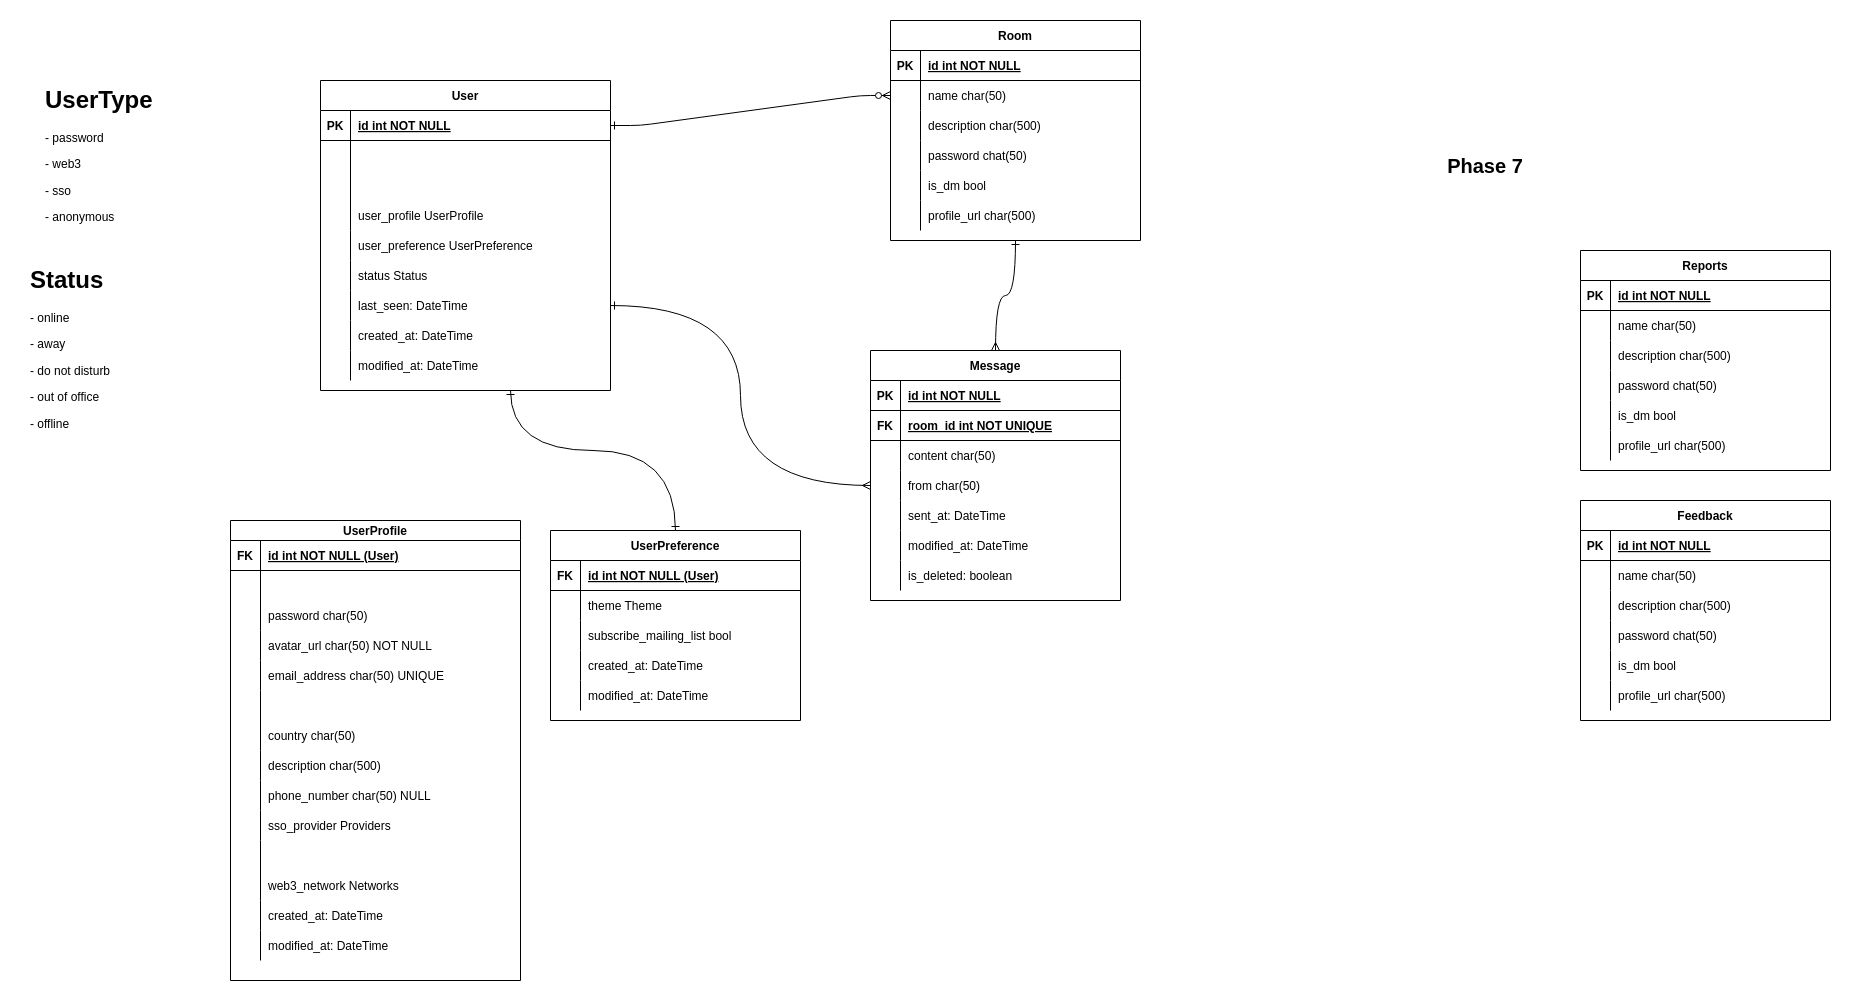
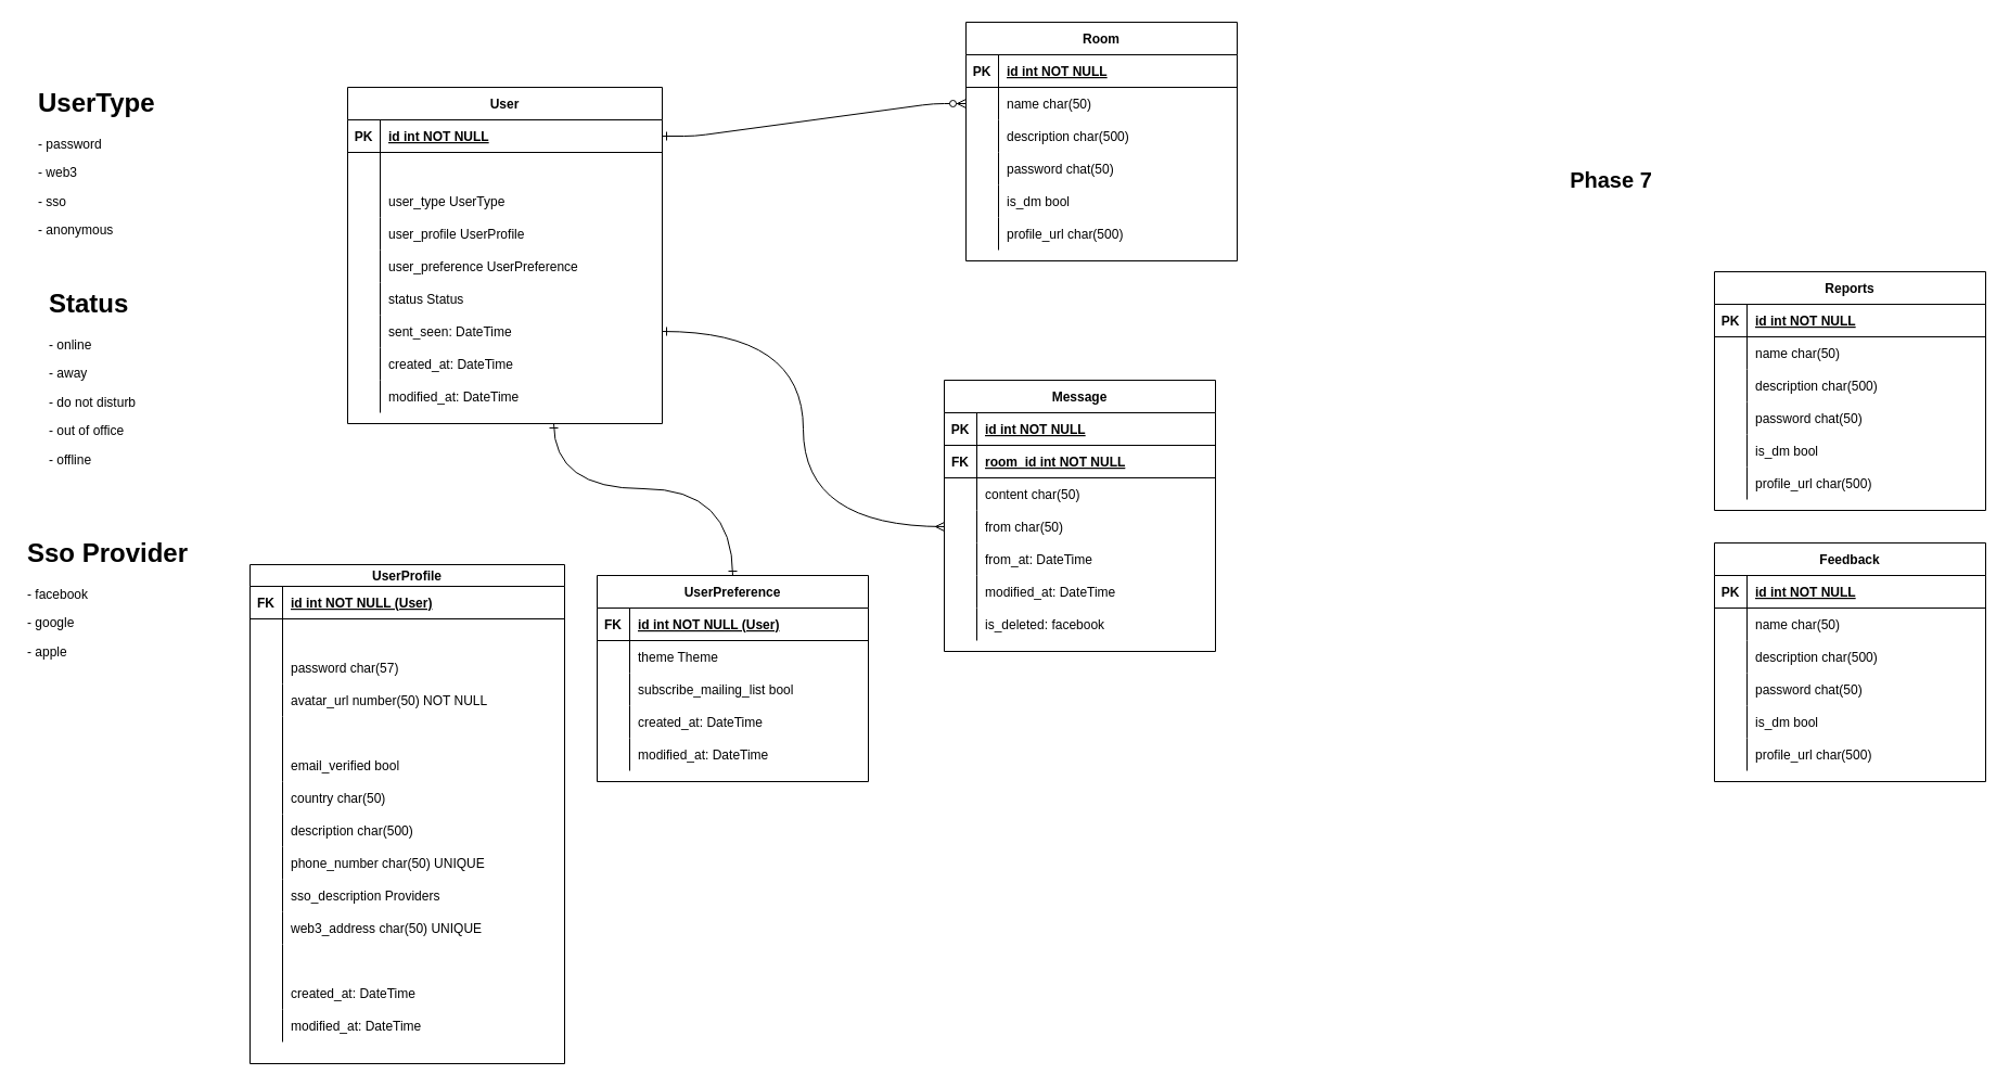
- <mxCell id="109" value="&lt;h1&gt;UserType&lt;/h1&gt;&lt;p&gt;- password&lt;/p&gt;&lt;p&gt;- web3&lt;/p&gt;&lt;p&gt;- sso&lt;/p&gt;&lt;p&gt;- anonymous&lt;/p&gt;" style="text;html=1;strokeColor=none;fillColor=none;spacing=5;spacingTop=-20;whiteSpace=wrap;overflow=hidden;rounded=0;" parent="1" vertex="1"><mxGeometry x="40" y="80" width="190" height="150" as="geometry" /></mxCell>
+ <mxCell id="109" value="&lt;h1&gt;UserType&lt;/h1&gt;&lt;p&gt;- password&lt;/p&gt;&lt;p&gt;- web3&lt;/p&gt;&lt;p&gt;- sso&lt;/p&gt;&lt;p&gt;- anonymous&lt;/p&gt;" style="text;html=1;strokeColor=none;fillColor=none;spacing=5;spacingTop=-20;whiteSpace=wrap;overflow=hidden;rounded=0;" parent="1" vertex="1"><mxGeometry x="30" y="75" width="190" height="150" as="geometry" /></mxCell>
+ <mxCell id="48" value="user_type UserType" style="shape=partialRectangle;overflow=hidden;connectable=0;fillColor=none;top=0;left=0;bottom=0;right=0;align=left;spacingLeft=6;" parent="46" vertex="1"><mxGeometry x="30" width="260" height="30" as="geometry"><mxRectangle width="260" height="30" as="alternateBounds" /></mxGeometry></mxCell>
- <mxCell id="3" style="edgeStyle=orthogonalEdgeStyle;rounded=0;orthogonalLoop=1;jettySize=auto;html=1;startArrow=ERone;startFill=0;endArrow=ERmany;endFill=0;curved=1;" parent="1" source="4" target="111" edge="1"><mxGeometry relative="1" as="geometry" /></mxCell>
- <mxCell id="60" value="last_seen: DateTime" style="shape=partialRectangle;overflow=hidden;connectable=0;fillColor=none;top=0;left=0;bottom=0;right=0;align=left;spacingLeft=6;" parent="58" vertex="1"><mxGeometry x="30" width="260" height="30" as="geometry"><mxRectangle width="260" height="30" as="alternateBounds" /></mxGeometry></mxCell>
+ <mxCell id="60" value="sent_seen: DateTime" style="shape=partialRectangle;overflow=hidden;connectable=0;fillColor=none;top=0;left=0;bottom=0;right=0;align=left;spacingLeft=6;" parent="58" vertex="1"><mxGeometry x="30" width="260" height="30" as="geometry"><mxRectangle width="260" height="30" as="alternateBounds" /></mxGeometry></mxCell>
- <mxCell id="110" value="&lt;h1&gt;Status&lt;/h1&gt;&lt;p&gt;- online&lt;/p&gt;&lt;p&gt;- away&lt;/p&gt;&lt;p&gt;- do not disturb&lt;/p&gt;&lt;p&gt;- out of office&lt;/p&gt;&lt;p&gt;- offline&lt;/p&gt;" style="text;html=1;strokeColor=none;fillColor=none;spacing=5;spacingTop=-20;whiteSpace=wrap;overflow=hidden;rounded=0;" parent="1" vertex="1"><mxGeometry x="25" y="260" width="190" height="180" as="geometry" /></mxCell>
+ <mxCell id="110" value="&lt;h1&gt;Status&lt;/h1&gt;&lt;p&gt;- online&lt;/p&gt;&lt;p&gt;- away&lt;/p&gt;&lt;p&gt;- do not disturb&lt;/p&gt;&lt;p&gt;- out of office&lt;/p&gt;&lt;p&gt;- offline&lt;/p&gt;" style="text;html=1;strokeColor=none;fillColor=none;spacing=5;spacingTop=-20;whiteSpace=wrap;overflow=hidden;rounded=0;" parent="1" vertex="1"><mxGeometry x="40" y="260" width="190" height="180" as="geometry" /></mxCell>
- <mxCell id="117" value="room_id int NOT UNIQUE " style="shape=partialRectangle;overflow=hidden;connectable=0;fillColor=none;top=0;left=0;bottom=0;right=0;align=left;spacingLeft=6;fontStyle=5;" vertex="1" parent="115"><mxGeometry x="30" width="220" height="30" as="geometry"><mxRectangle width="220" height="30" as="alternateBounds" /></mxGeometry></mxCell>
+ <mxCell id="117" value="room_id int NOT NULL " style="shape=partialRectangle;overflow=hidden;connectable=0;fillColor=none;top=0;left=0;bottom=0;right=0;align=left;spacingLeft=6;fontStyle=5;" vertex="1" parent="115"><mxGeometry x="30" width="220" height="30" as="geometry"><mxRectangle width="220" height="30" as="alternateBounds" /></mxGeometry></mxCell>
- <mxCell id="126" value="sent_at: DateTime" style="shape=partialRectangle;overflow=hidden;connectable=0;fillColor=none;top=0;left=0;bottom=0;right=0;align=left;spacingLeft=6;" parent="124" vertex="1"><mxGeometry x="30" width="220" height="30" as="geometry"><mxRectangle width="220" height="30" as="alternateBounds" /></mxGeometry></mxCell>
+ <mxCell id="126" value="from_at: DateTime" style="shape=partialRectangle;overflow=hidden;connectable=0;fillColor=none;top=0;left=0;bottom=0;right=0;align=left;spacingLeft=6;" parent="124" vertex="1"><mxGeometry x="30" width="220" height="30" as="geometry"><mxRectangle width="220" height="30" as="alternateBounds" /></mxGeometry></mxCell>
- <mxCell id="132" value="is_deleted: boolean" style="shape=partialRectangle;overflow=hidden;connectable=0;fillColor=none;top=0;left=0;bottom=0;right=0;align=left;spacingLeft=6;" vertex="1" parent="130"><mxGeometry x="30" width="220" height="30" as="geometry"><mxRectangle width="220" height="30" as="alternateBounds" /></mxGeometry></mxCell>
+ <mxCell id="132" value="is_deleted: facebook" style="shape=partialRectangle;overflow=hidden;connectable=0;fillColor=none;top=0;left=0;bottom=0;right=0;align=left;spacingLeft=6;" vertex="1" parent="130"><mxGeometry x="30" width="220" height="30" as="geometry"><mxRectangle width="220" height="30" as="alternateBounds" /></mxGeometry></mxCell>
+ <mxCell id="173" value="&lt;h1&gt;Sso Provider&lt;/h1&gt;&lt;p&gt;- facebook&lt;/p&gt;&lt;p&gt;- google&lt;/p&gt;&lt;p&gt;&lt;span style=&quot;background-color: initial;&quot;&gt;- apple&lt;/span&gt;&lt;/p&gt;" style="text;html=1;strokeColor=none;fillColor=none;spacing=5;spacingTop=-20;whiteSpace=wrap;overflow=hidden;rounded=0;" vertex="1" parent="1"><mxGeometry x="20" y="490" width="190" height="180" as="geometry" /></mxCell>
- <mxCell id="75" value="password char(50)" style="shape=partialRectangle;overflow=hidden;connectable=0;fillColor=none;top=0;left=0;bottom=0;right=0;align=left;spacingLeft=6;" parent="73" vertex="1"><mxGeometry x="30" width="260" height="30" as="geometry"><mxRectangle width="260" height="30" as="alternateBounds" /></mxGeometry></mxCell>
+ <mxCell id="75" value="password char(57)" style="shape=partialRectangle;overflow=hidden;connectable=0;fillColor=none;top=0;left=0;bottom=0;right=0;align=left;spacingLeft=6;" parent="73" vertex="1"><mxGeometry x="30" width="260" height="30" as="geometry"><mxRectangle width="260" height="30" as="alternateBounds" /></mxGeometry></mxCell>
- <mxCell id="78" value="avatar_url char(50) NOT NULL" style="shape=partialRectangle;overflow=hidden;connectable=0;fillColor=none;top=0;left=0;bottom=0;right=0;align=left;spacingLeft=6;" parent="76" vertex="1"><mxGeometry x="30" width="260" height="30" as="geometry"><mxRectangle width="260" height="30" as="alternateBounds" /></mxGeometry></mxCell>
+ <mxCell id="78" value="avatar_url number(50) NOT NULL" style="shape=partialRectangle;overflow=hidden;connectable=0;fillColor=none;top=0;left=0;bottom=0;right=0;align=left;spacingLeft=6;" parent="76" vertex="1"><mxGeometry x="30" width="260" height="30" as="geometry"><mxRectangle width="260" height="30" as="alternateBounds" /></mxGeometry></mxCell>
- <mxCell id="81" value="email_address char(50) UNIQUE" style="shape=partialRectangle;overflow=hidden;connectable=0;fillColor=none;top=0;left=0;bottom=0;right=0;align=left;spacingLeft=6;" parent="79" vertex="1"><mxGeometry x="30" width="260" height="30" as="geometry"><mxRectangle width="260" height="30" as="alternateBounds" /></mxGeometry></mxCell>
+ <mxCell id="84" value="email_verified bool" style="shape=partialRectangle;overflow=hidden;connectable=0;fillColor=none;top=0;left=0;bottom=0;right=0;align=left;spacingLeft=6;" parent="82" vertex="1"><mxGeometry x="30" width="260" height="30" as="geometry"><mxRectangle width="260" height="30" as="alternateBounds" /></mxGeometry></mxCell>
- <mxCell id="93" value="phone_number char(50) NULL" style="shape=partialRectangle;overflow=hidden;connectable=0;fillColor=none;top=0;left=0;bottom=0;right=0;align=left;spacingLeft=6;" parent="91" vertex="1"><mxGeometry x="30" width="260" height="30" as="geometry"><mxRectangle width="260" height="30" as="alternateBounds" /></mxGeometry></mxCell>
+ <mxCell id="93" value="phone_number char(50) UNIQUE" style="shape=partialRectangle;overflow=hidden;connectable=0;fillColor=none;top=0;left=0;bottom=0;right=0;align=left;spacingLeft=6;" parent="91" vertex="1"><mxGeometry x="30" width="260" height="30" as="geometry"><mxRectangle width="260" height="30" as="alternateBounds" /></mxGeometry></mxCell>
- <mxCell id="96" value="sso_provider Providers" style="shape=partialRectangle;overflow=hidden;connectable=0;fillColor=none;top=0;left=0;bottom=0;right=0;align=left;spacingLeft=6;" parent="94" vertex="1"><mxGeometry x="30" width="260" height="30" as="geometry"><mxRectangle width="260" height="30" as="alternateBounds" /></mxGeometry></mxCell>
+ <mxCell id="96" value="sso_description Providers" style="shape=partialRectangle;overflow=hidden;connectable=0;fillColor=none;top=0;left=0;bottom=0;right=0;align=left;spacingLeft=6;" parent="94" vertex="1"><mxGeometry x="30" width="260" height="30" as="geometry"><mxRectangle width="260" height="30" as="alternateBounds" /></mxGeometry></mxCell>
+ <mxCell id="99" value="web3_address char(50) UNIQUE" style="shape=partialRectangle;overflow=hidden;connectable=0;fillColor=none;top=0;left=0;bottom=0;right=0;align=left;spacingLeft=6;" parent="97" vertex="1"><mxGeometry x="30" width="260" height="30" as="geometry"><mxRectangle width="260" height="30" as="alternateBounds" /></mxGeometry></mxCell>
- <mxCell id="102" value="web3_network Networks" style="shape=partialRectangle;overflow=hidden;connectable=0;fillColor=none;top=0;left=0;bottom=0;right=0;align=left;spacingLeft=6;" parent="100" vertex="1"><mxGeometry x="30" width="260" height="30" as="geometry"><mxRectangle width="260" height="30" as="alternateBounds" /></mxGeometry></mxCell>
